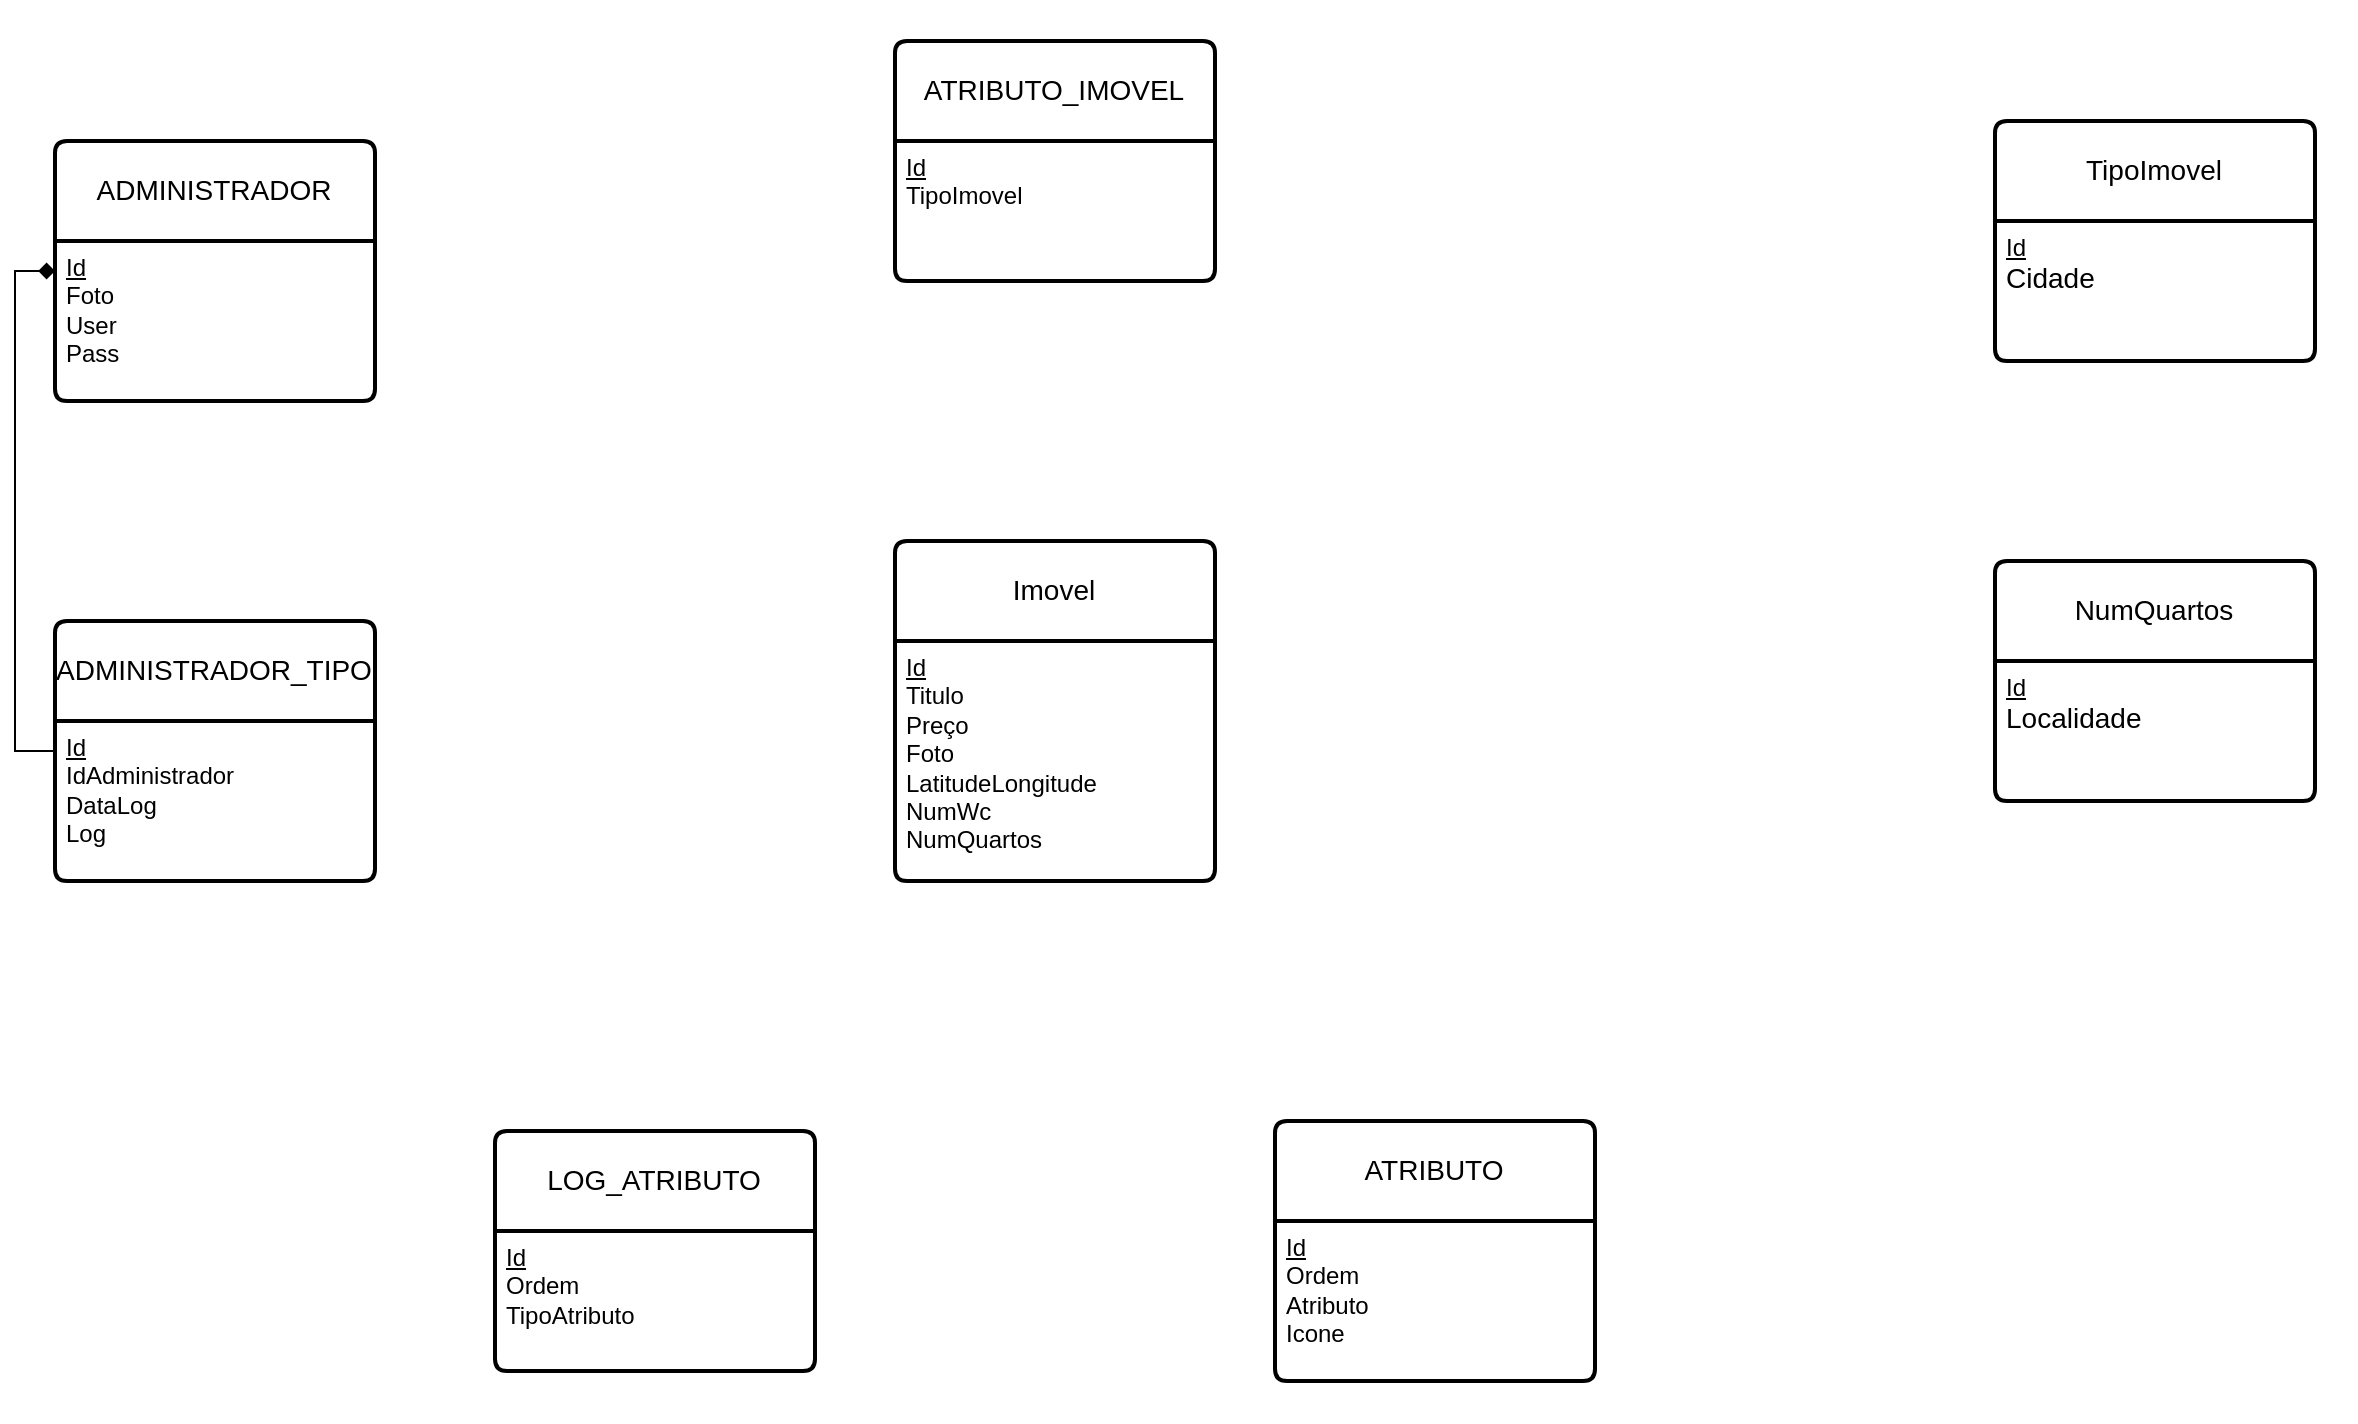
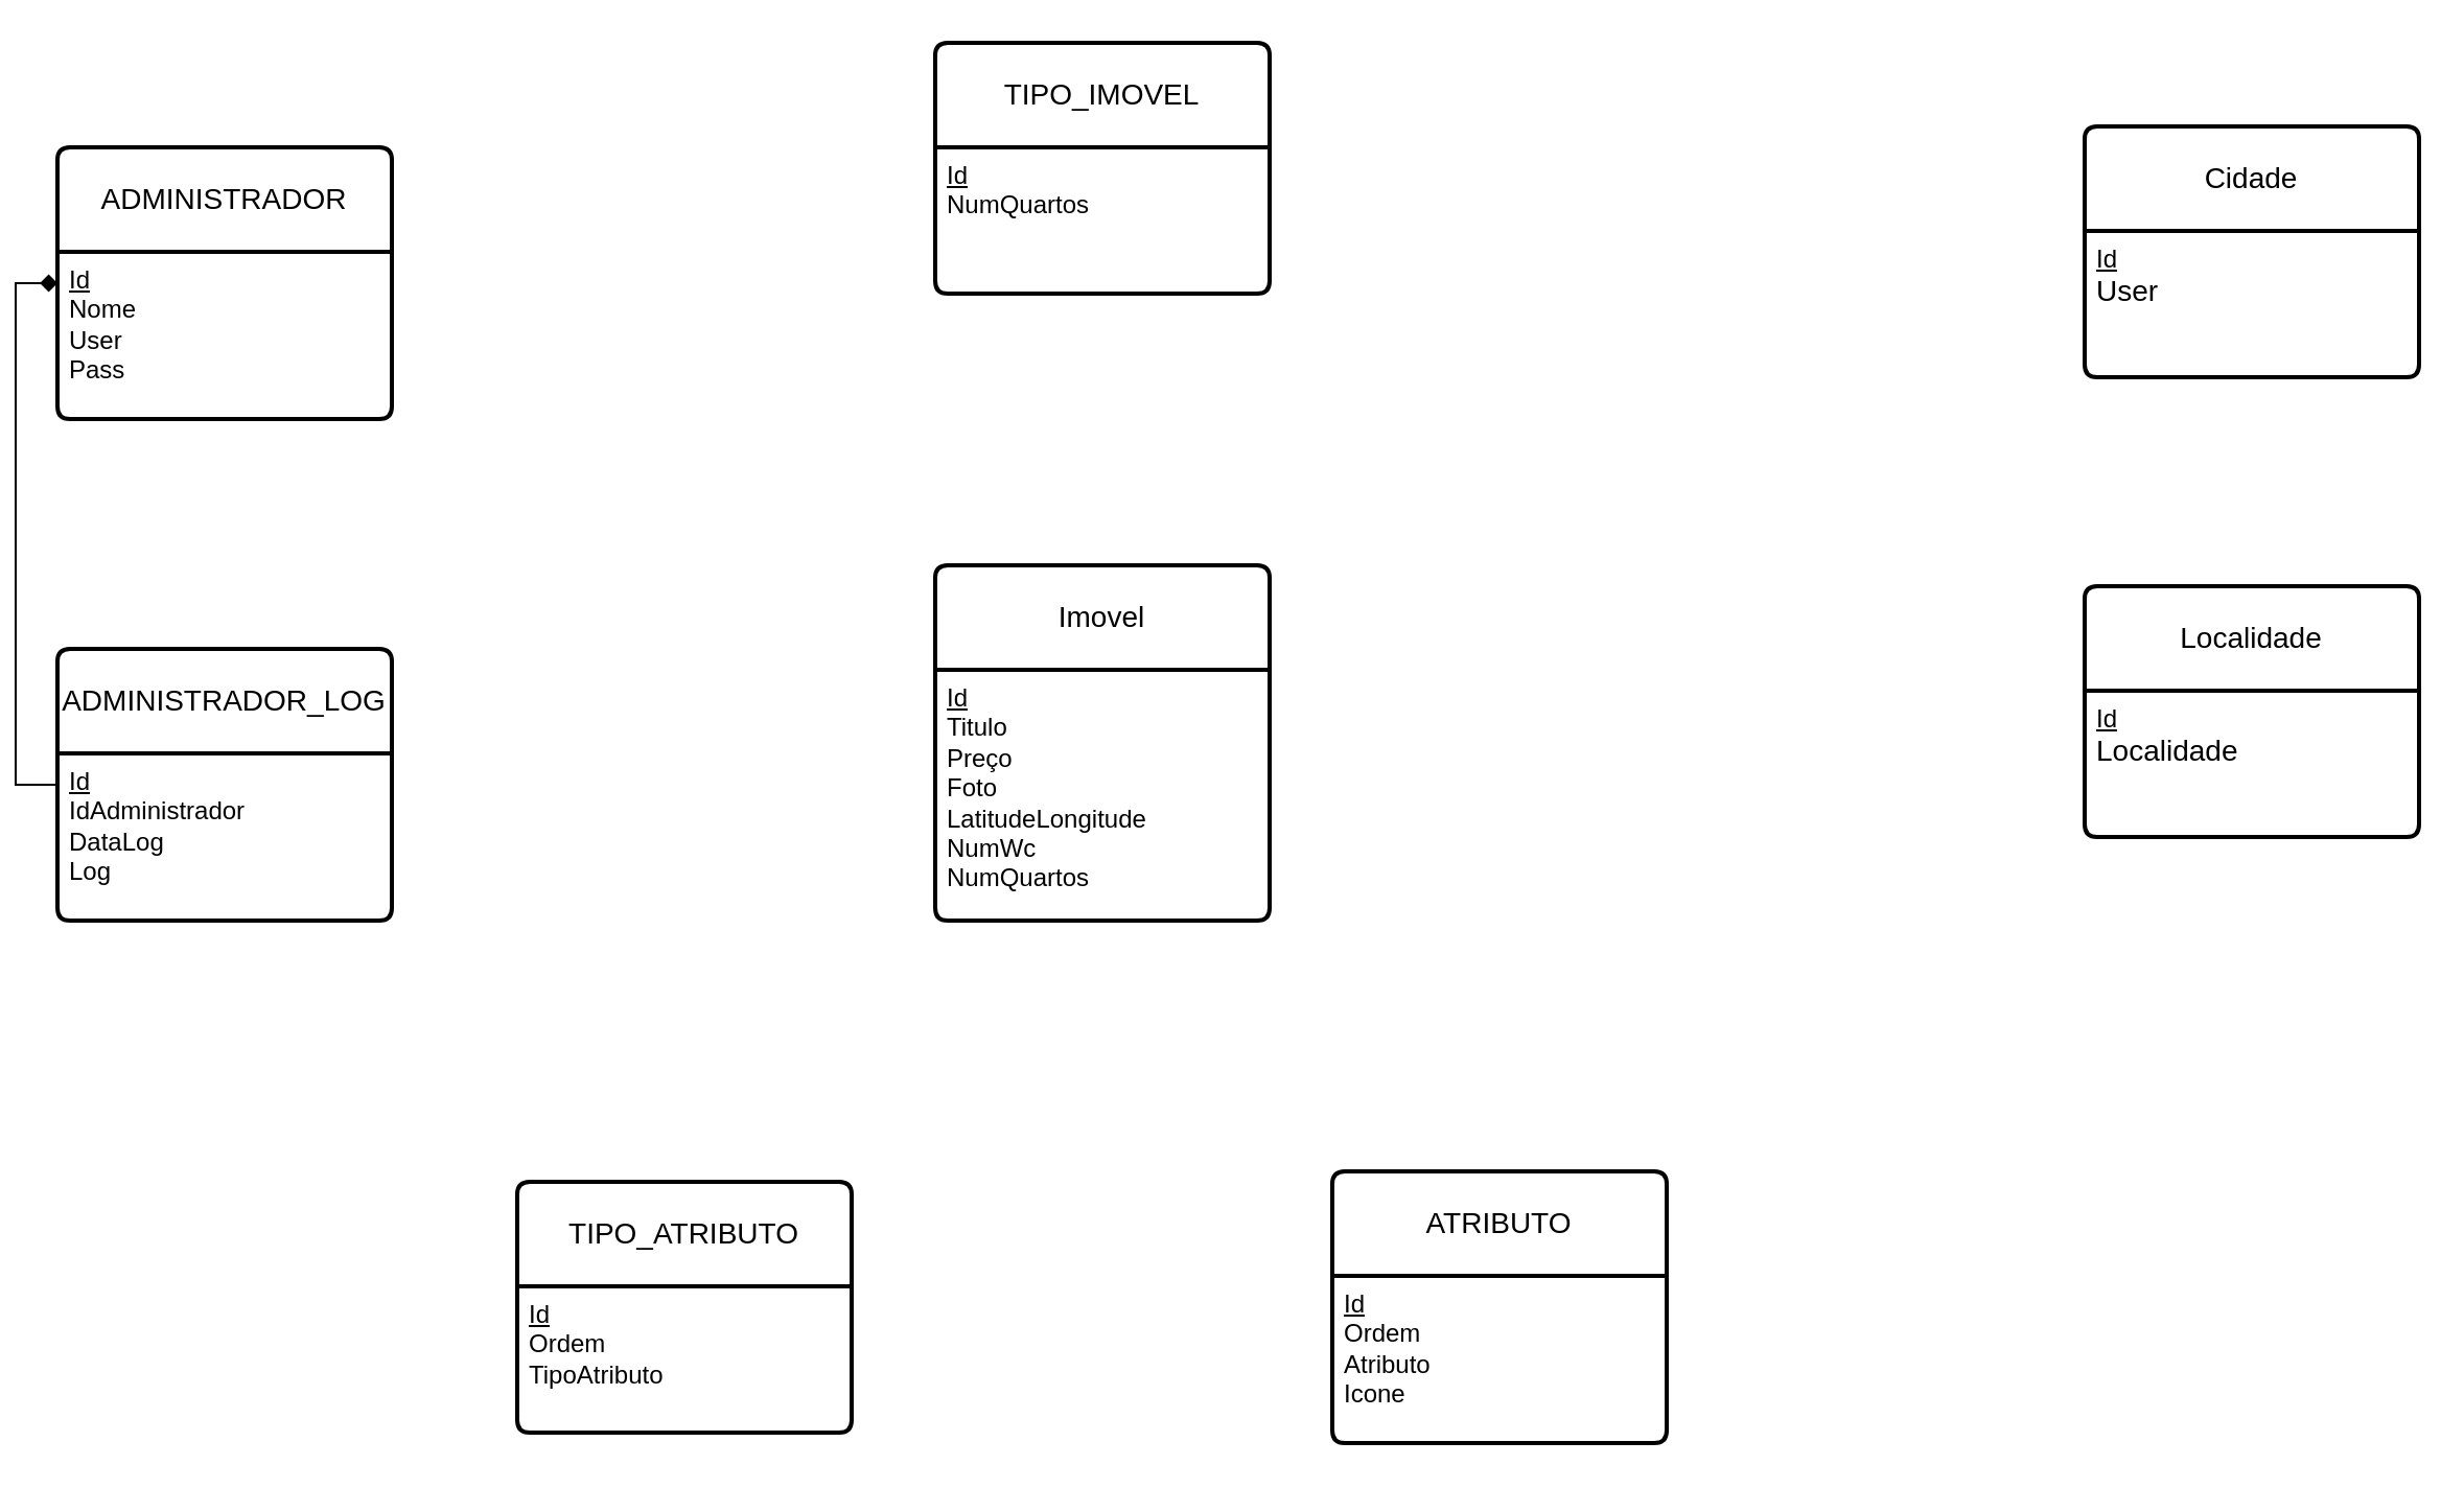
- <mxCell id="4" value="ATRIBUTO_IMOVEL" style="swimlane;childLayout=stackLayout;horizontal=1;startSize=50;horizontalStack=0;rounded=1;fontSize=14;fontStyle=0;strokeWidth=2;resizeParent=0;resizeLast=1;shadow=0;dashed=0;align=center;arcSize=4;whiteSpace=wrap;html=1;" parent="1" vertex="1"><mxGeometry x="440" y="20" width="160" height="120" as="geometry" /></mxCell>
+ <mxCell id="4" value="TIPO_IMOVEL" style="swimlane;childLayout=stackLayout;horizontal=1;startSize=50;horizontalStack=0;rounded=1;fontSize=14;fontStyle=0;strokeWidth=2;resizeParent=0;resizeLast=1;shadow=0;dashed=0;align=center;arcSize=4;whiteSpace=wrap;html=1;" parent="1" vertex="1"><mxGeometry x="440" y="20" width="160" height="120" as="geometry" /></mxCell>
- <mxCell id="6" value="TipoImovel" style="swimlane;childLayout=stackLayout;horizontal=1;startSize=50;horizontalStack=0;rounded=1;fontSize=14;fontStyle=0;strokeWidth=2;resizeParent=0;resizeLast=1;shadow=0;dashed=0;align=center;arcSize=4;whiteSpace=wrap;html=1;" parent="1" vertex="1"><mxGeometry x="990" y="60" width="160" height="120" as="geometry" /></mxCell>
+ <mxCell id="6" value="Cidade" style="swimlane;childLayout=stackLayout;horizontal=1;startSize=50;horizontalStack=0;rounded=1;fontSize=14;fontStyle=0;strokeWidth=2;resizeParent=0;resizeLast=1;shadow=0;dashed=0;align=center;arcSize=4;whiteSpace=wrap;html=1;" parent="1" vertex="1"><mxGeometry x="990" y="60" width="160" height="120" as="geometry" /></mxCell>
- <mxCell id="5" value="&lt;div&gt;&lt;u&gt;Id&lt;/u&gt;&lt;/div&gt;&lt;div&gt;TipoImovel&lt;/div&gt;" style="align=left;strokeColor=none;fillColor=none;spacingLeft=4;spacingRight=4;fontSize=12;verticalAlign=top;resizable=0;rotatable=0;part=1;html=1;whiteSpace=wrap;" parent="4" vertex="1"><mxGeometry y="50" width="160" height="70" as="geometry" /></mxCell>
+ <mxCell id="5" value="&lt;div&gt;&lt;u&gt;Id&lt;/u&gt;&lt;/div&gt;&lt;div&gt;NumQuartos&lt;/div&gt;" style="align=left;strokeColor=none;fillColor=none;spacingLeft=4;spacingRight=4;fontSize=12;verticalAlign=top;resizable=0;rotatable=0;part=1;html=1;whiteSpace=wrap;" parent="4" vertex="1"><mxGeometry y="50" width="160" height="70" as="geometry" /></mxCell>
- <mxCell id="7" value="&lt;u&gt;Id&lt;/u&gt;&lt;div&gt;&lt;span style=&quot;font-size: 14px; text-align: center; background-color: transparent; color: light-dark(rgb(0, 0, 0), rgb(255, 255, 255));&quot;&gt;Cidade&lt;/span&gt;&lt;/div&gt;" style="align=left;strokeColor=none;fillColor=none;spacingLeft=4;spacingRight=4;fontSize=12;verticalAlign=top;resizable=0;rotatable=0;part=1;html=1;whiteSpace=wrap;" parent="6" vertex="1"><mxGeometry y="50" width="160" height="70" as="geometry" /></mxCell>
+ <mxCell id="7" value="&lt;u&gt;Id&lt;/u&gt;&lt;div&gt;&lt;span style=&quot;font-size: 14px; text-align: center; background-color: transparent; color: light-dark(rgb(0, 0, 0), rgb(255, 255, 255));&quot;&gt;User&lt;/span&gt;&lt;/div&gt;" style="align=left;strokeColor=none;fillColor=none;spacingLeft=4;spacingRight=4;fontSize=12;verticalAlign=top;resizable=0;rotatable=0;part=1;html=1;whiteSpace=wrap;" parent="6" vertex="1"><mxGeometry y="50" width="160" height="70" as="geometry" /></mxCell>
- <mxCell id="3" value="&lt;u&gt;Id&lt;/u&gt;&lt;div&gt;Foto&lt;/div&gt;&lt;div&gt;User&lt;/div&gt;&lt;div&gt;Pass&lt;/div&gt;" style="align=left;strokeColor=none;fillColor=none;spacingLeft=4;spacingRight=4;fontSize=12;verticalAlign=top;resizable=0;rotatable=0;part=1;html=1;whiteSpace=wrap;" parent="2" vertex="1"><mxGeometry y="50" width="160" height="80" as="geometry" /></mxCell>
+ <mxCell id="3" value="&lt;u&gt;Id&lt;/u&gt;&lt;div&gt;Nome&lt;/div&gt;&lt;div&gt;User&lt;/div&gt;&lt;div&gt;Pass&lt;/div&gt;" style="align=left;strokeColor=none;fillColor=none;spacingLeft=4;spacingRight=4;fontSize=12;verticalAlign=top;resizable=0;rotatable=0;part=1;html=1;whiteSpace=wrap;" parent="2" vertex="1"><mxGeometry y="50" width="160" height="80" as="geometry" /></mxCell>
- <mxCell id="11" value="NumQuartos" style="swimlane;childLayout=stackLayout;horizontal=1;startSize=50;horizontalStack=0;rounded=1;fontSize=14;fontStyle=0;strokeWidth=2;resizeParent=0;resizeLast=1;shadow=0;dashed=0;align=center;arcSize=4;whiteSpace=wrap;html=1;" vertex="1" parent="1"><mxGeometry x="990" y="280" width="160" height="120" as="geometry" /></mxCell>
+ <mxCell id="11" value="Localidade" style="swimlane;childLayout=stackLayout;horizontal=1;startSize=50;horizontalStack=0;rounded=1;fontSize=14;fontStyle=0;strokeWidth=2;resizeParent=0;resizeLast=1;shadow=0;dashed=0;align=center;arcSize=4;whiteSpace=wrap;html=1;" vertex="1" parent="1"><mxGeometry x="990" y="280" width="160" height="120" as="geometry" /></mxCell>
- <mxCell id="9" value="ADMINISTRADOR_TIPO" style="swimlane;childLayout=stackLayout;horizontal=1;startSize=50;horizontalStack=0;rounded=1;fontSize=14;fontStyle=0;strokeWidth=2;resizeParent=0;resizeLast=1;shadow=0;dashed=0;align=center;arcSize=4;whiteSpace=wrap;html=1;" parent="1" vertex="1"><mxGeometry x="20" y="310" width="160" height="130" as="geometry" /></mxCell>
+ <mxCell id="9" value="ADMINISTRADOR_LOG" style="swimlane;childLayout=stackLayout;horizontal=1;startSize=50;horizontalStack=0;rounded=1;fontSize=14;fontStyle=0;strokeWidth=2;resizeParent=0;resizeLast=1;shadow=0;dashed=0;align=center;arcSize=4;whiteSpace=wrap;html=1;" parent="1" vertex="1"><mxGeometry x="20" y="310" width="160" height="130" as="geometry" /></mxCell>
- <mxCell id="13" value="LOG_ATRIBUTO" style="swimlane;childLayout=stackLayout;horizontal=1;startSize=50;horizontalStack=0;rounded=1;fontSize=14;fontStyle=0;strokeWidth=2;resizeParent=0;resizeLast=1;shadow=0;dashed=0;align=center;arcSize=4;whiteSpace=wrap;html=1;" vertex="1" parent="1"><mxGeometry x="240" y="565" width="160" height="120" as="geometry" /></mxCell>
+ <mxCell id="13" value="TIPO_ATRIBUTO" style="swimlane;childLayout=stackLayout;horizontal=1;startSize=50;horizontalStack=0;rounded=1;fontSize=14;fontStyle=0;strokeWidth=2;resizeParent=0;resizeLast=1;shadow=0;dashed=0;align=center;arcSize=4;whiteSpace=wrap;html=1;" vertex="1" parent="1"><mxGeometry x="240" y="565" width="160" height="120" as="geometry" /></mxCell>
